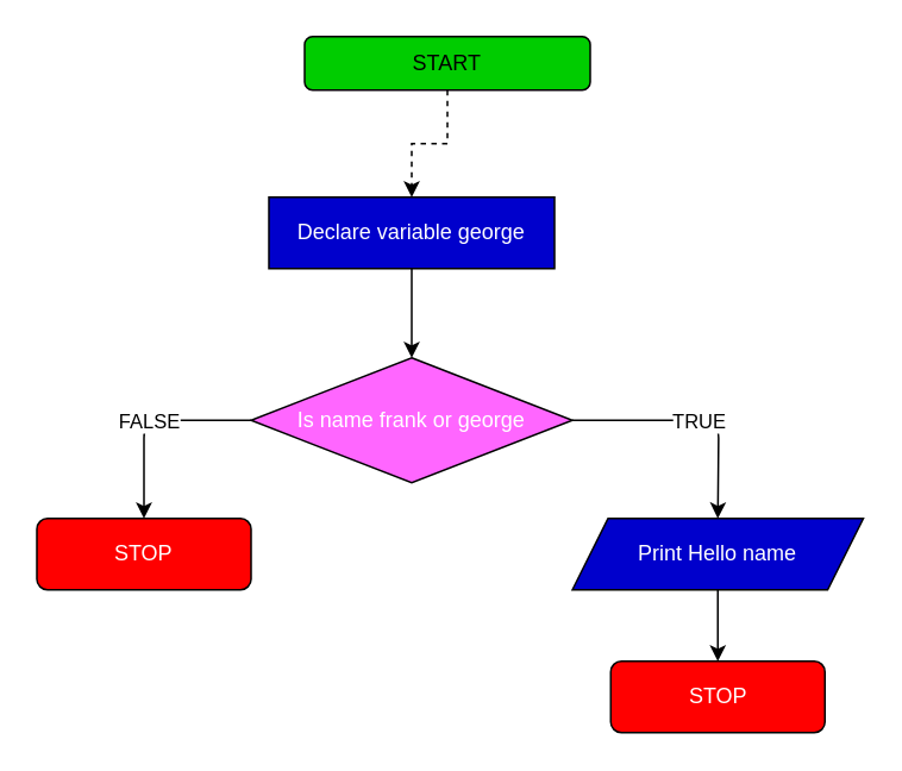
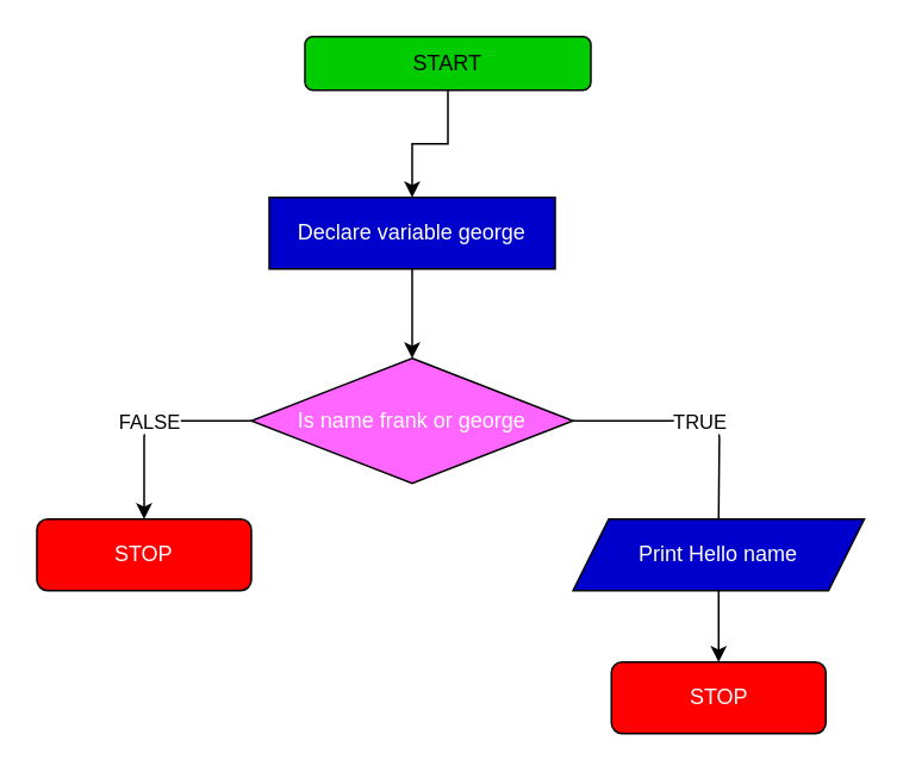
- <mxCell id="2" value="" style="edgeStyle=orthogonalEdgeStyle;rounded=0;orthogonalLoop=1;jettySize=auto;html=1;dashed=1;" parent="1" source="3" target="6" edge="1"><mxGeometry relative="1" as="geometry" /></mxCell>
+ <mxCell id="2" value="" style="edgeStyle=orthogonalEdgeStyle;rounded=0;orthogonalLoop=1;jettySize=auto;html=1;" parent="1" source="3" target="6" edge="1"><mxGeometry relative="1" as="geometry" /></mxCell>
- <mxCell id="11" value="" style="endArrow=classic;html=1;exitX=1;exitY=0.5;exitDx=0;exitDy=0;entryX=0.5;entryY=0;entryDx=0;entryDy=0;" edge="1" parent="1" source="9" target="8"><mxGeometry relative="1" as="geometry"><mxPoint x="178" y="350" as="sourcePoint" /><mxPoint x="278" y="350" as="targetPoint" /><Array as="points"><mxPoint x="402" y="235" /></Array></mxGeometry></mxCell>
+ <mxCell id="11" value="" style="endArrow=none;html=1;exitX=1;exitY=0.5;exitDx=0;exitDy=0;entryX=0.5;entryY=0;entryDx=0;entryDy=0;" edge="1" parent="1" source="9" target="8"><mxGeometry relative="1" as="geometry"><mxPoint x="178" y="350" as="sourcePoint" /><mxPoint x="278" y="350" as="targetPoint" /><Array as="points"><mxPoint x="402" y="235" /></Array></mxGeometry></mxCell>
